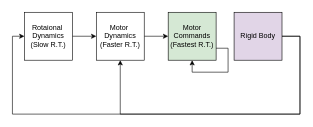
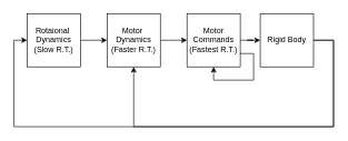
- <mxCell id="7" value="Motor Commands&lt;br&gt;(Fastest R.T.)" style="whiteSpace=wrap;html=1;aspect=fixed;fillColor=#d5e8d4;" vertex="1" parent="1"><mxGeometry x="280" y="20" width="80" height="80" as="geometry" /></mxCell>
+ <mxCell id="7" value="Motor Commands&lt;br&gt;(Fastest R.T.)" style="whiteSpace=wrap;html=1;aspect=fixed;" vertex="1" parent="1"><mxGeometry x="280" y="20" width="80" height="80" as="geometry" /></mxCell>
+ <mxCell id="6" style="edgeStyle=orthogonalEdgeStyle;rounded=0;orthogonalLoop=1;jettySize=auto;html=1;entryX=0;entryY=0.5;entryDx=0;entryDy=0;" edge="1" parent="1" source="7" target="9"><mxGeometry relative="1" as="geometry"><mxPoint x="370" y="60" as="targetPoint" /></mxGeometry></mxCell>
- <mxCell id="9" value="Rigid Body" style="whiteSpace=wrap;html=1;aspect=fixed;fillColor=#e1d5e7;" vertex="1" parent="1"><mxGeometry x="390" y="20" width="80" height="80" as="geometry" /></mxCell>
+ <mxCell id="9" value="Rigid Body" style="whiteSpace=wrap;html=1;aspect=fixed;" vertex="1" parent="1"><mxGeometry x="390" y="20" width="80" height="80" as="geometry" /></mxCell>
